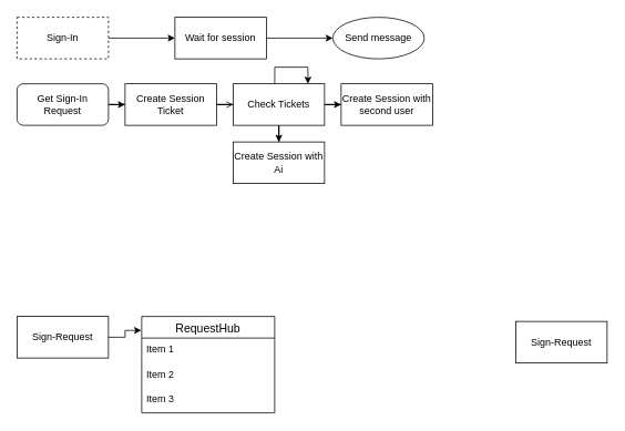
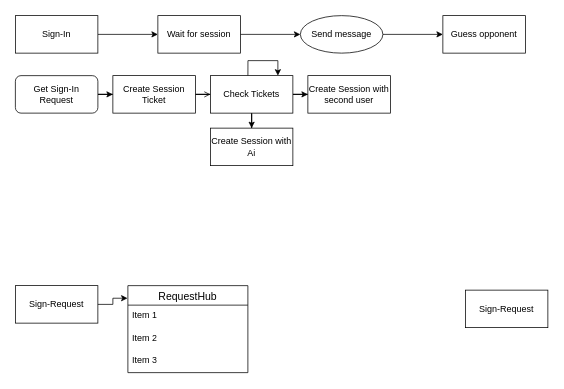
- <mxCell id="10" value="Sign-In" style="html=1;whiteSpace=wrap;dashed=1;" vertex="1" parent="1"><mxGeometry x="20" y="20" width="110" height="50" as="geometry" /></mxCell>
+ <mxCell id="10" value="Sign-In" style="html=1;whiteSpace=wrap;" vertex="1" parent="1"><mxGeometry x="20" y="20" width="110" height="50" as="geometry" /></mxCell>
+ <mxCell id="13" value="" style="edgeStyle=orthogonalEdgeStyle;rounded=0;orthogonalLoop=1;jettySize=auto;html=1;" edge="1" parent="1" source="14" target="15"><mxGeometry relative="1" as="geometry" /></mxCell>
+ <mxCell id="15" value="Guess opponent" style="html=1;whiteSpace=wrap;" vertex="1" parent="1"><mxGeometry x="590" y="20" width="110" height="50" as="geometry" /></mxCell>
